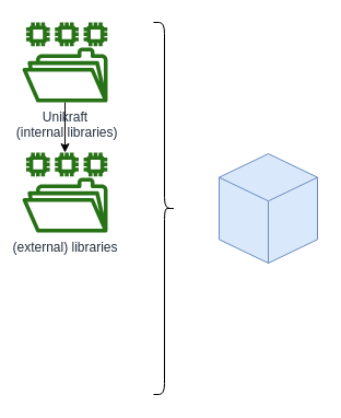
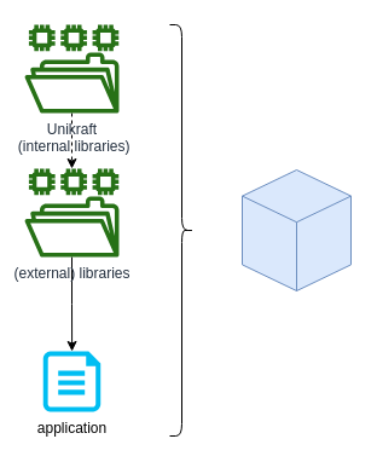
- <mxCell id="2" value="" style="edgeStyle=orthogonalEdgeStyle;rounded=0;orthogonalLoop=1;jettySize=auto;html=1;" edge="1" parent="1" source="3" target="5"><mxGeometry relative="1" as="geometry" /></mxCell>
+ <mxCell id="2" value="" style="edgeStyle=orthogonalEdgeStyle;rounded=0;orthogonalLoop=1;jettySize=auto;html=1;dashed=1;" edge="1" parent="1" source="3" target="5"><mxGeometry relative="1" as="geometry" /></mxCell>
+ <mxCell id="4" value="" style="edgeStyle=orthogonalEdgeStyle;rounded=0;orthogonalLoop=1;jettySize=auto;html=1;" edge="1" parent="1" source="5" target="6"><mxGeometry relative="1" as="geometry" /></mxCell>
+ <mxCell id="6" value="application" style="verticalLabelPosition=bottom;html=1;verticalAlign=top;align=center;strokeColor=none;fillColor=#00BEF2;shape=mxgraph.azure.cloud_services_configuration_file;pointerEvents=1;" parent="1" vertex="1"><mxGeometry x="35.25" y="290" width="47.5" height="50" as="geometry" /></mxCell>
